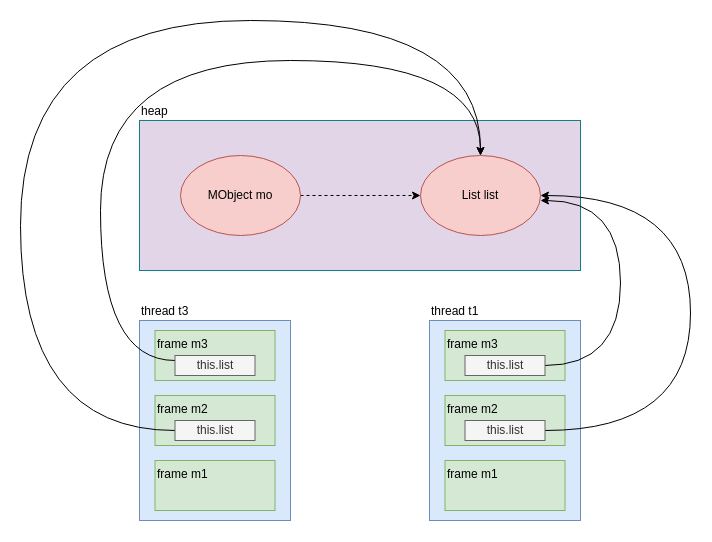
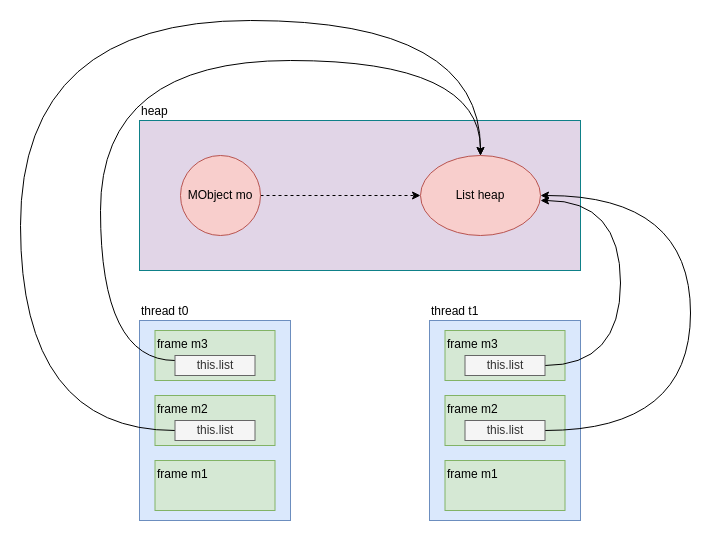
- <mxCell id="4" value="MObject mo" style="ellipse;whiteSpace=wrap;html=1;fillColor=#f8cecc;strokeColor=#b85450;" parent="1" vertex="1"><mxGeometry x="180" y="155" width="120" height="80" as="geometry" /></mxCell>
+ <mxCell id="4" value="MObject mo" style="ellipse;whiteSpace=wrap;html=1;fillColor=#f8cecc;strokeColor=#b85450;" parent="1" vertex="1"><mxGeometry x="180" y="155" width="80" height="80" as="geometry" /></mxCell>
- <mxCell id="5" value="List list" style="ellipse;whiteSpace=wrap;html=1;fillColor=#f8cecc;strokeColor=#b85450;" parent="1" vertex="1"><mxGeometry x="420" y="155" width="120" height="80" as="geometry" /></mxCell>
+ <mxCell id="5" value="List heap" style="ellipse;whiteSpace=wrap;html=1;fillColor=#f8cecc;strokeColor=#b85450;" parent="1" vertex="1"><mxGeometry x="420" y="155" width="120" height="80" as="geometry" /></mxCell>
- <mxCell id="6" value="thread t3" style="rounded=0;whiteSpace=wrap;html=1;fillColor=#dae8fc;strokeColor=#6c8ebf;align=left;labelPosition=center;verticalLabelPosition=top;verticalAlign=bottom;" parent="1" vertex="1"><mxGeometry x="139" y="320" width="151" height="200" as="geometry" /></mxCell>
+ <mxCell id="6" value="thread t0" style="rounded=0;whiteSpace=wrap;html=1;fillColor=#dae8fc;strokeColor=#6c8ebf;align=left;labelPosition=center;verticalLabelPosition=top;verticalAlign=bottom;" parent="1" vertex="1"><mxGeometry x="139" y="320" width="151" height="200" as="geometry" /></mxCell>
